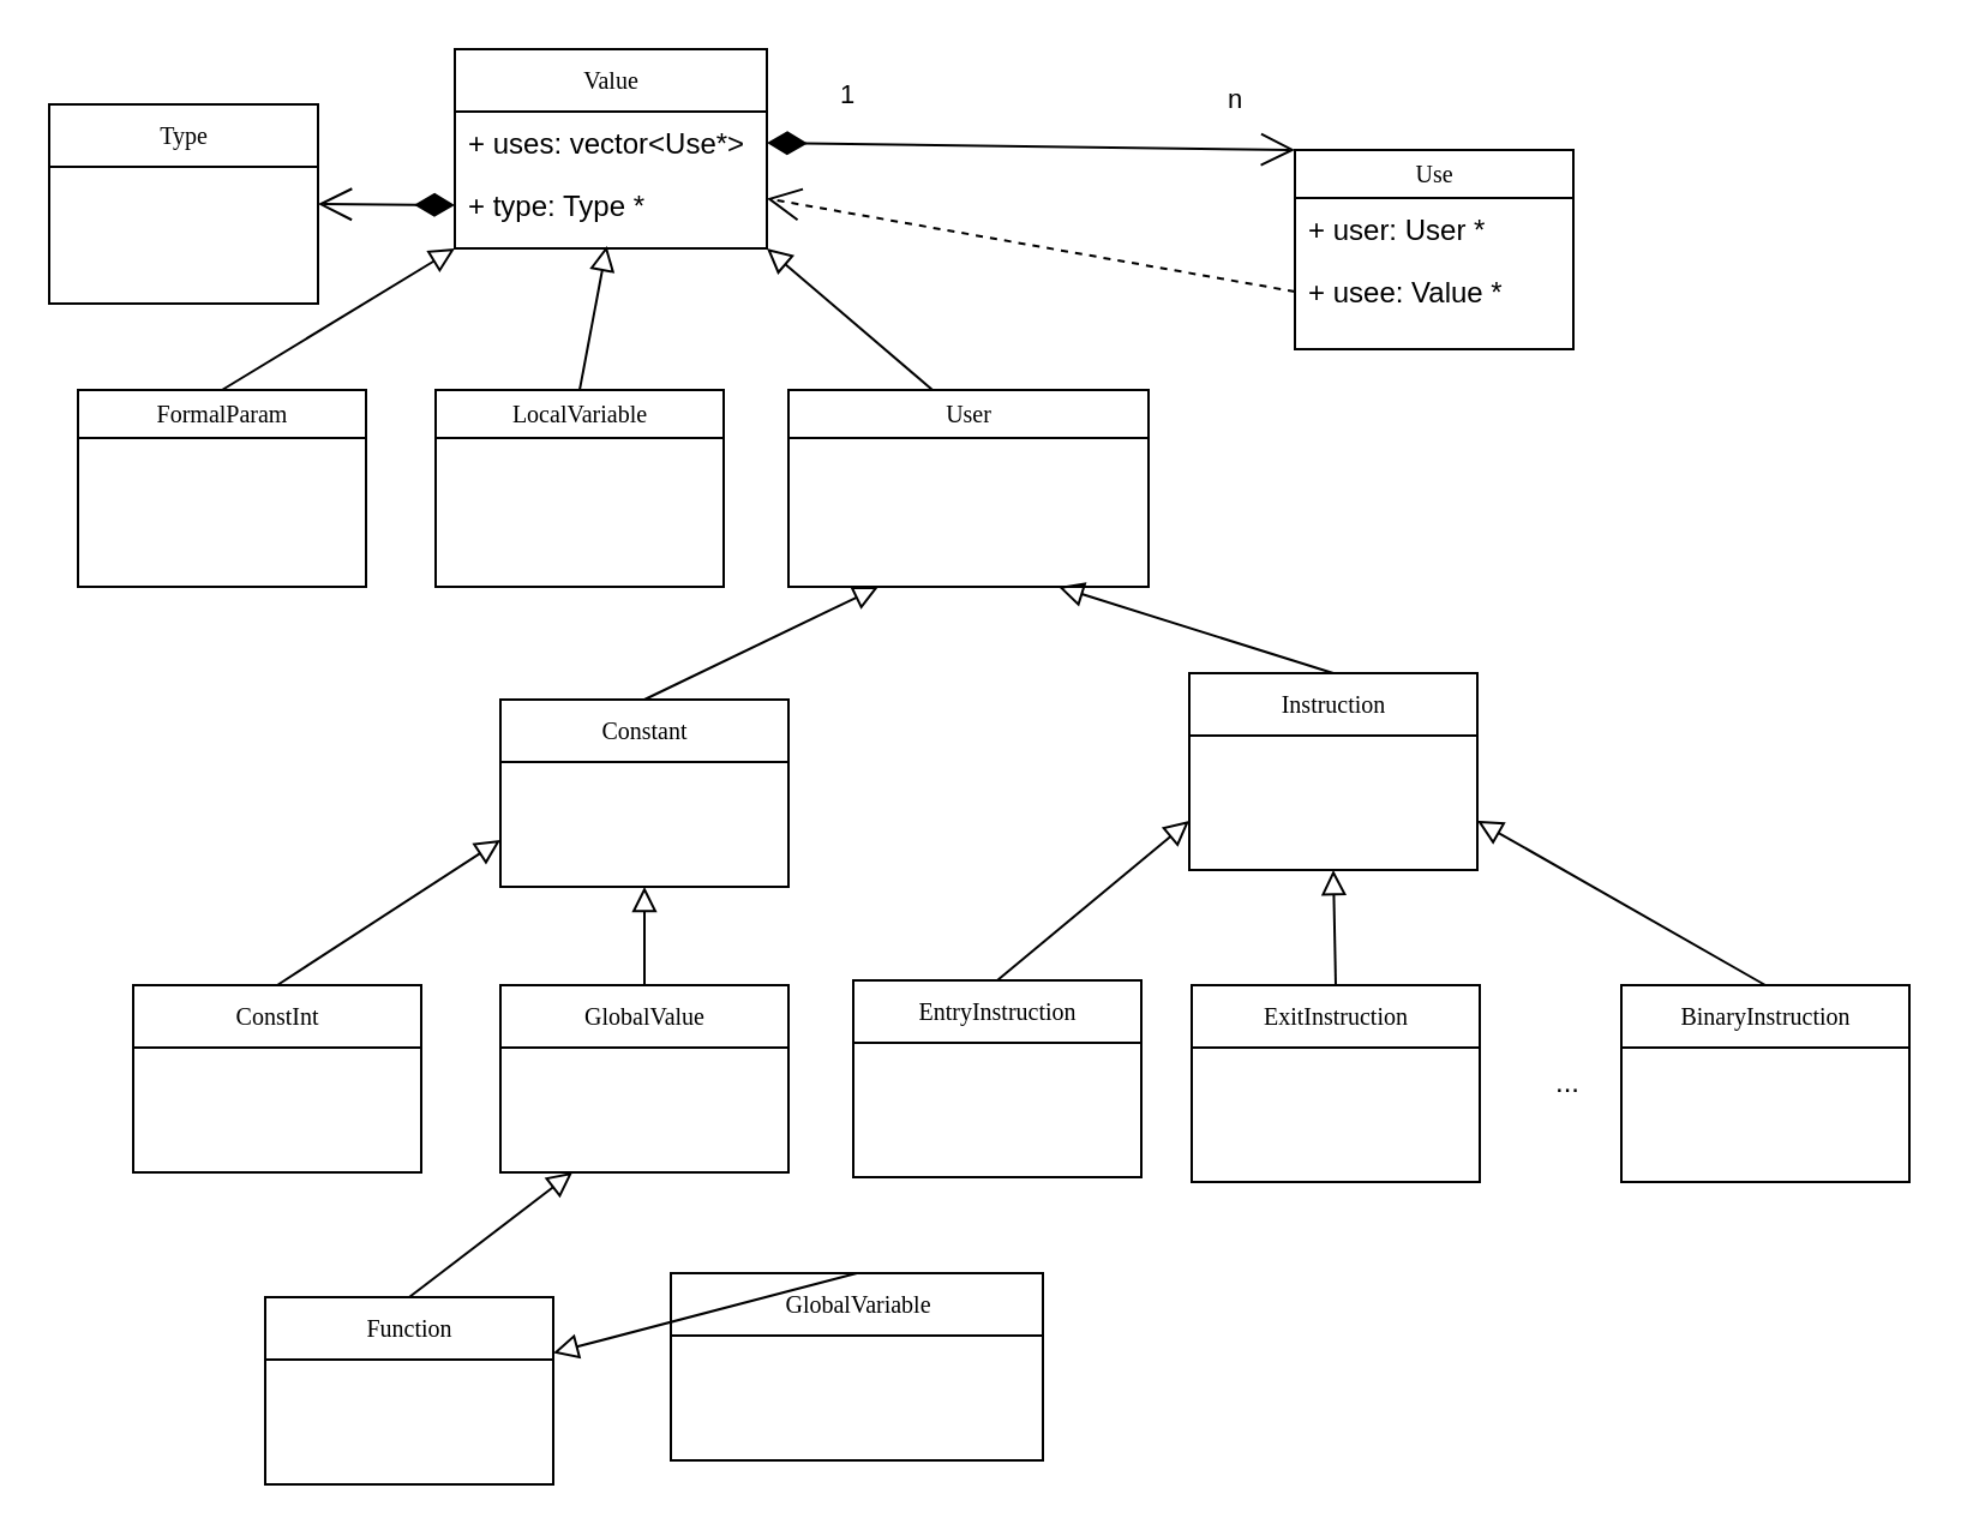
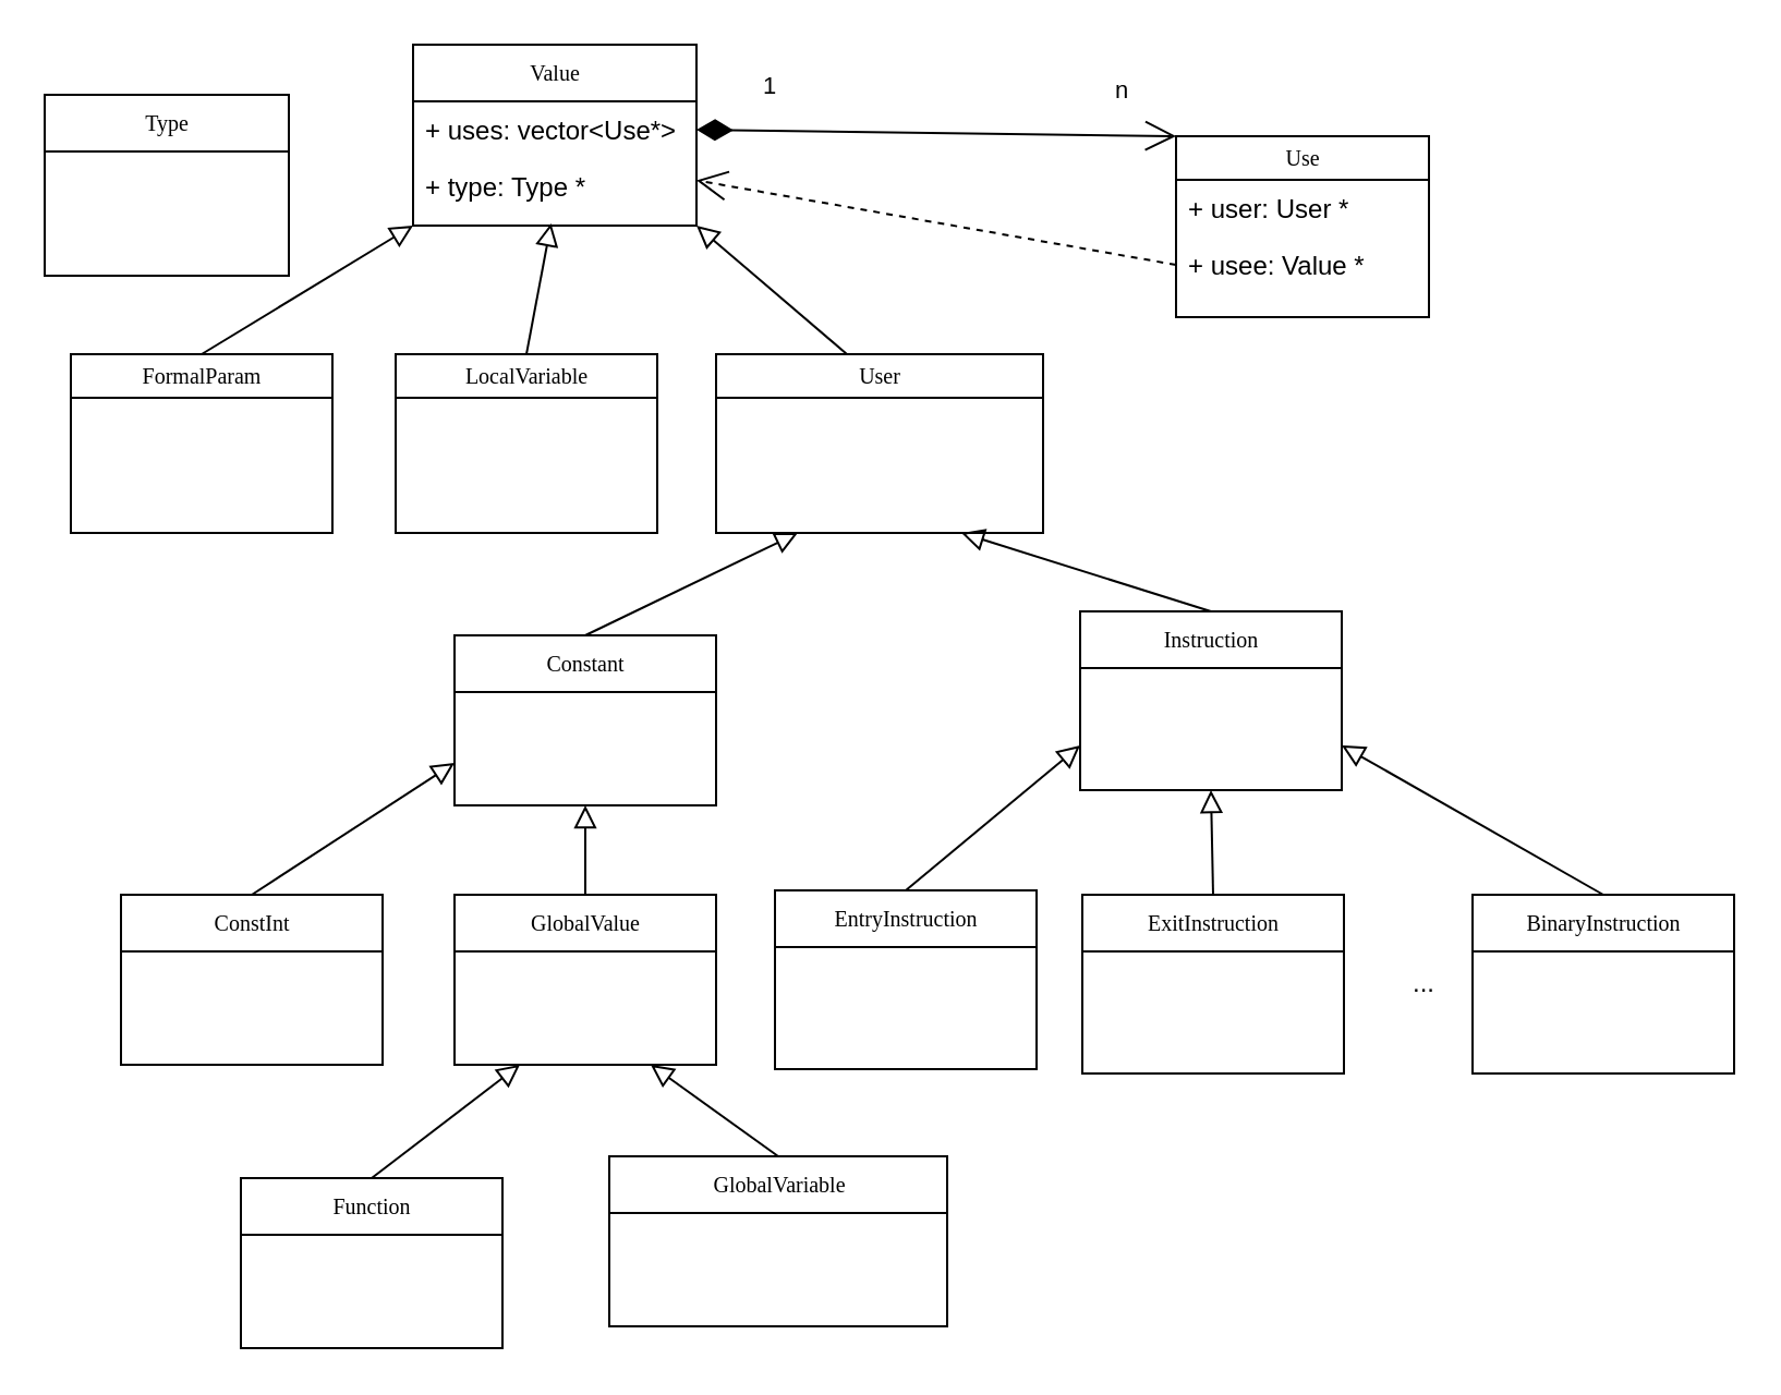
- <mxCell id="28" value="" style="endArrow=open;html=1;endSize=12;startArrow=diamondThin;startSize=14;startFill=1;align=left;verticalAlign=bottom;rounded=0;exitX=0;exitY=0.5;exitDx=0;exitDy=0;entryX=1;entryY=0.5;entryDx=0;entryDy=0;" parent="1" source="6" target="27" edge="1"><mxGeometry x="-1" y="3" relative="1" as="geometry"><mxPoint x="369" y="100" as="sourcePoint" /><mxPoint x="619" y="130" as="targetPoint" /></mxGeometry></mxCell>
- <mxCell id="36" value="" style="endArrow=block;startArrow=none;endFill=0;startFill=0;endSize=8;html=1;verticalAlign=bottom;labelBackgroundColor=none;rounded=0;exitX=0.5;exitY=0;exitDx=0;exitDy=0;" parent="1" target="19" edge="1" source="20"><mxGeometry width="160" relative="1" as="geometry"><mxPoint x="295" y="580" as="sourcePoint" /><mxPoint x="205" y="480" as="targetPoint" /></mxGeometry></mxCell>
+ <mxCell id="36" value="" style="endArrow=block;startArrow=none;endFill=0;startFill=0;endSize=8;html=1;verticalAlign=bottom;labelBackgroundColor=none;rounded=0;entryX=0.75;entryY=1;entryDx=0;entryDy=0;exitX=0.5;exitY=0;exitDx=0;exitDy=0;" parent="1" target="17" edge="1" source="20"><mxGeometry width="160" relative="1" as="geometry"><mxPoint x="295" y="580" as="sourcePoint" /><mxPoint x="205" y="480" as="targetPoint" /></mxGeometry></mxCell>
